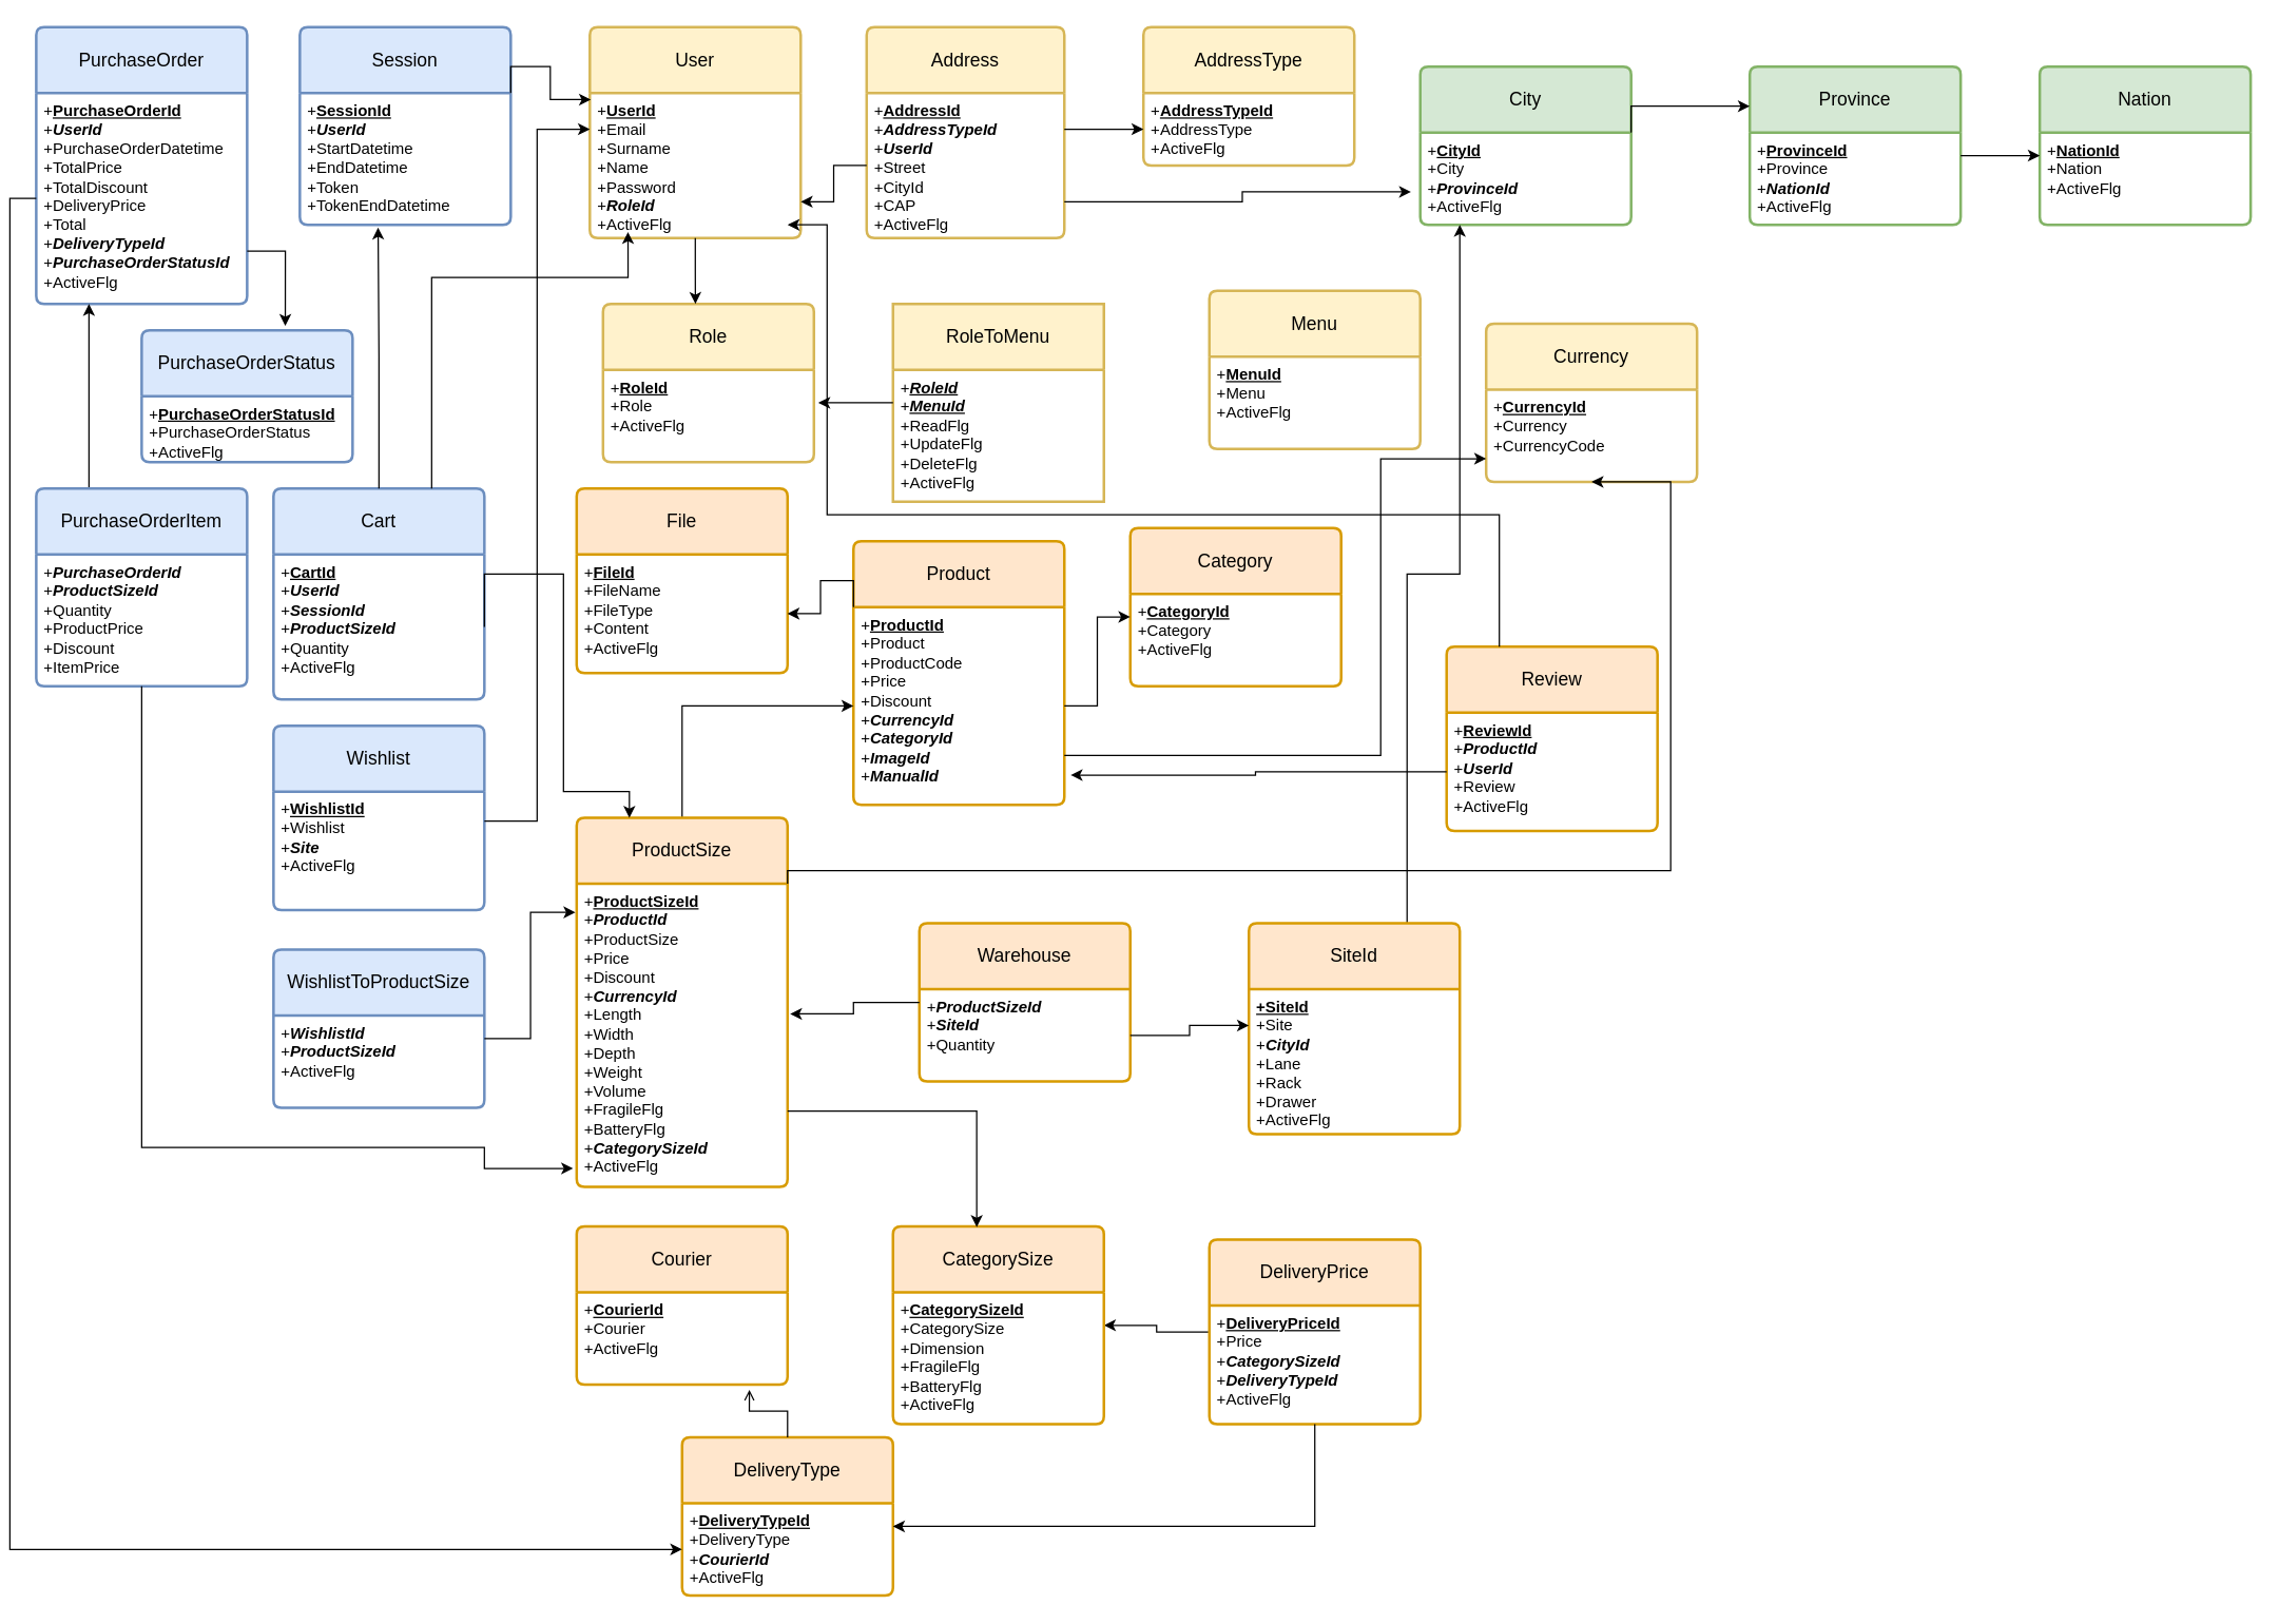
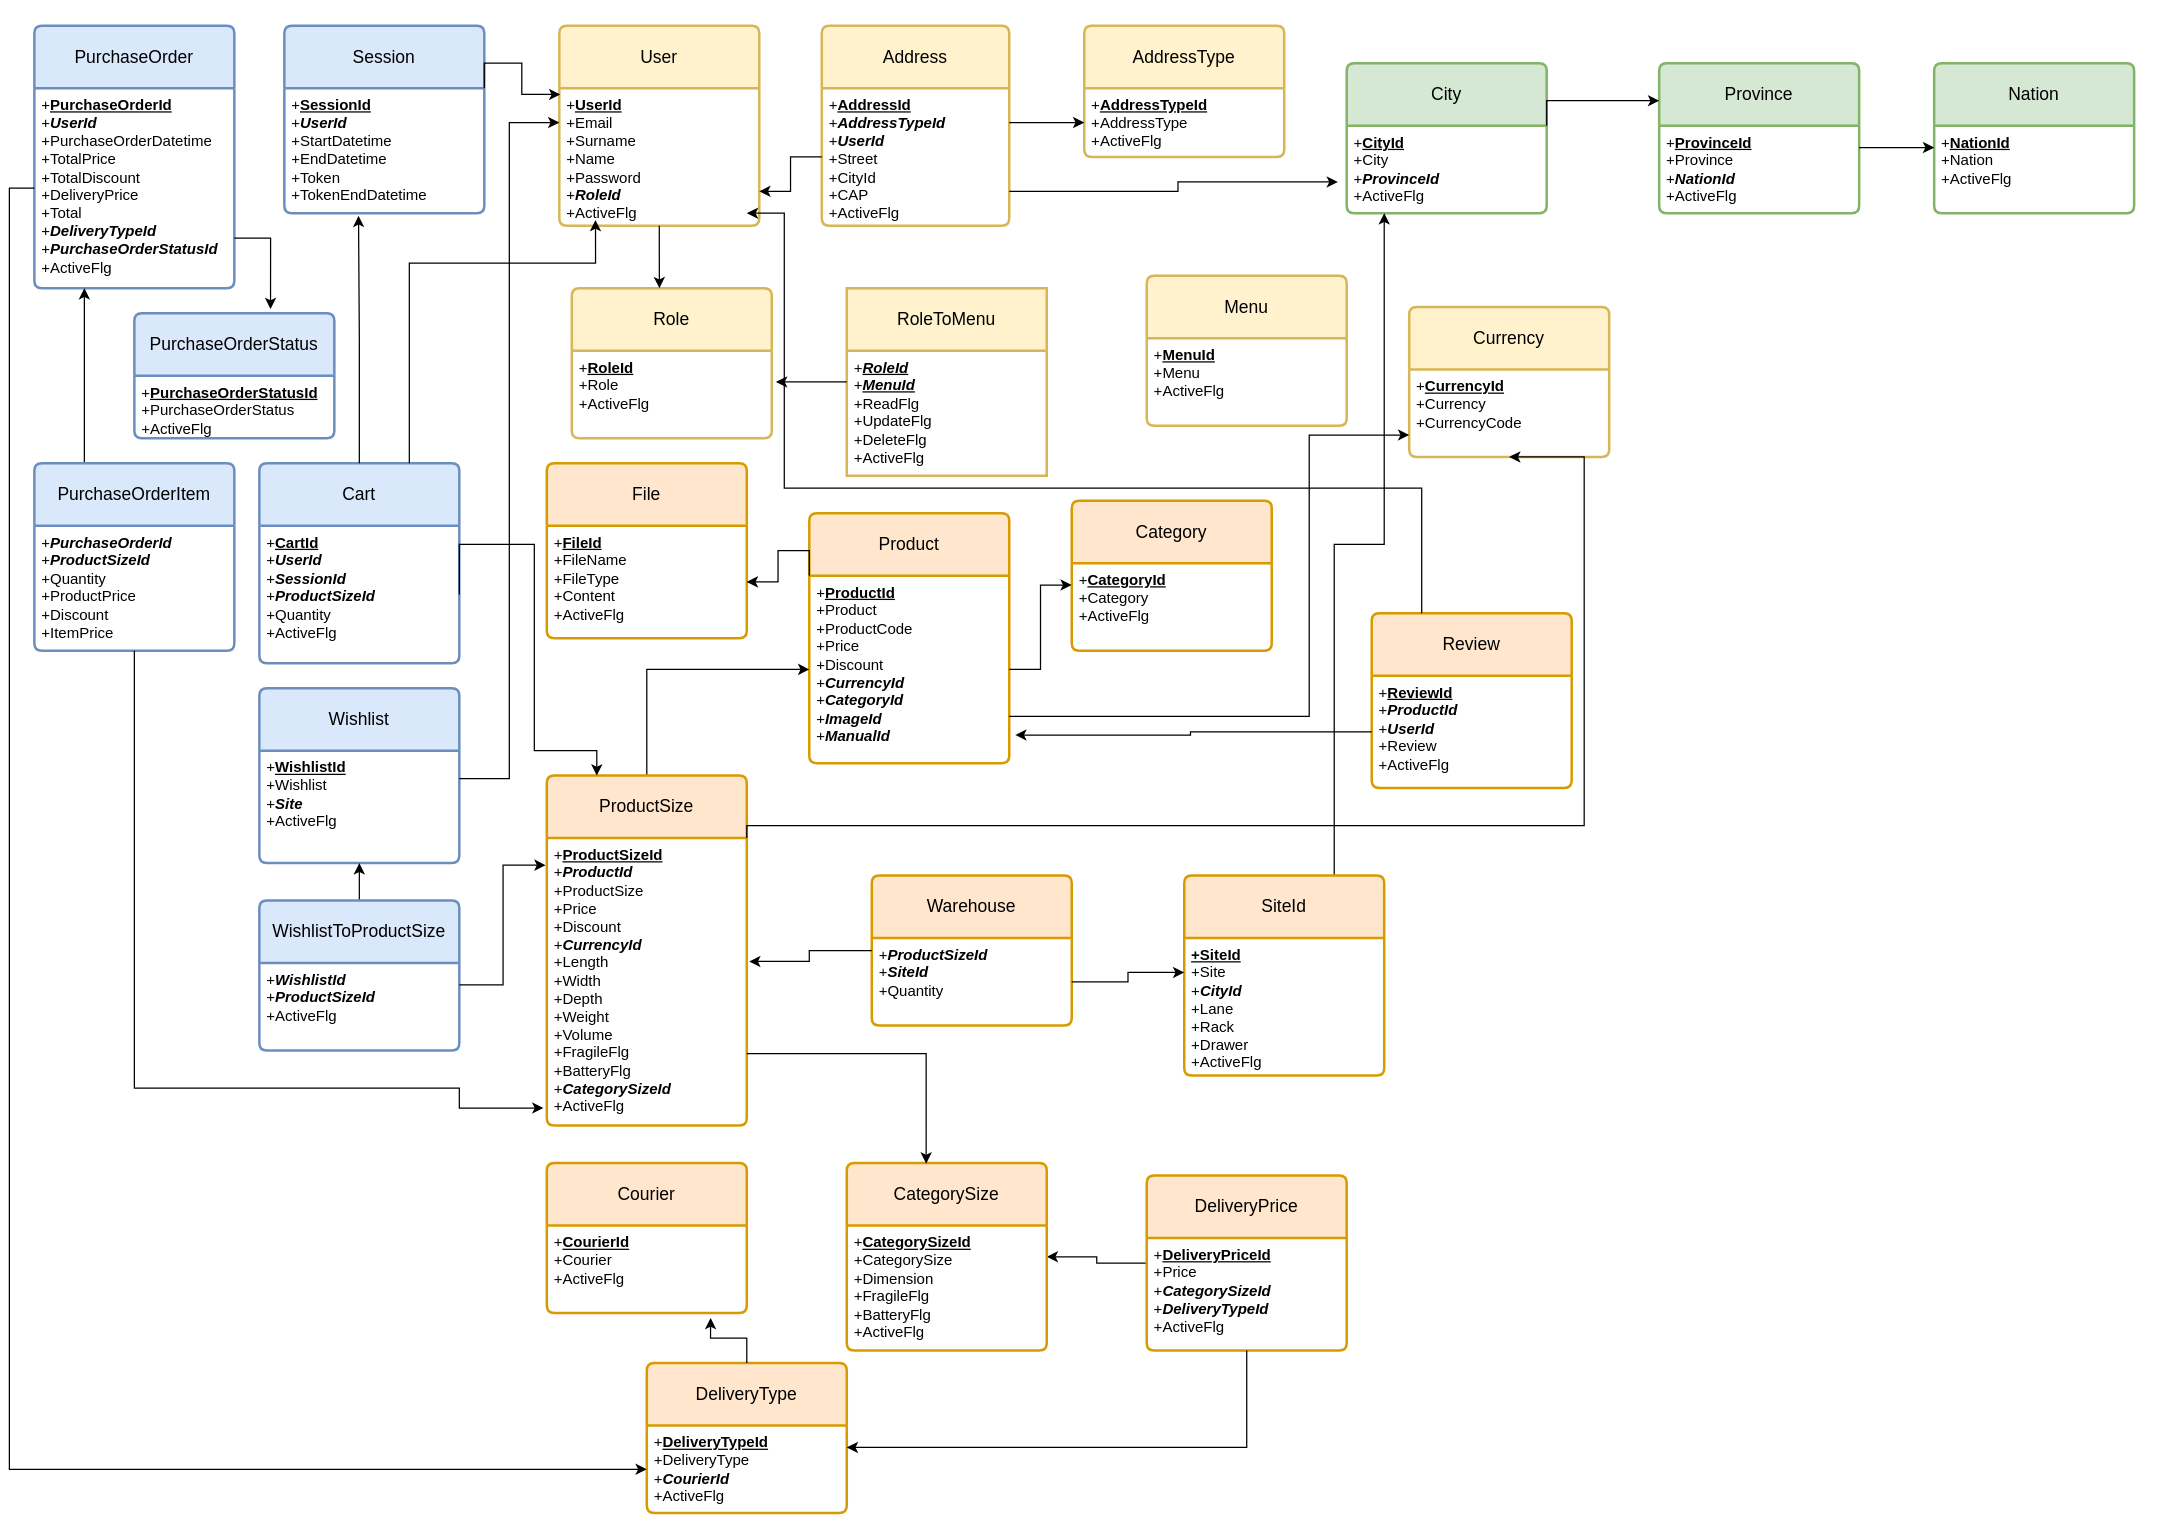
+ <mxCell id="70" style="edgeStyle=orthogonalEdgeStyle;rounded=0;orthogonalLoop=1;jettySize=auto;html=1;exitX=0.5;exitY=0;exitDx=0;exitDy=0;entryX=0.5;entryY=1;entryDx=0;entryDy=0;" parent="1" source="71" target="67" edge="1"><mxGeometry relative="1" as="geometry" /></mxCell>
- <mxCell id="60" style="edgeStyle=orthogonalEdgeStyle;rounded=0;orthogonalLoop=1;jettySize=auto;html=1;exitX=0.5;exitY=0;exitDx=0;exitDy=0;entryX=0.819;entryY=1.055;entryDx=0;entryDy=0;entryPerimeter=0;endArrow=open;" parent="1" source="52" target="51" edge="1"><mxGeometry relative="1" as="geometry" /></mxCell>
+ <mxCell id="60" style="edgeStyle=orthogonalEdgeStyle;rounded=0;orthogonalLoop=1;jettySize=auto;html=1;exitX=0.5;exitY=0;exitDx=0;exitDy=0;entryX=0.819;entryY=1.055;entryDx=0;entryDy=0;entryPerimeter=0;" parent="1" source="52" target="51" edge="1"><mxGeometry relative="1" as="geometry" /></mxCell>
